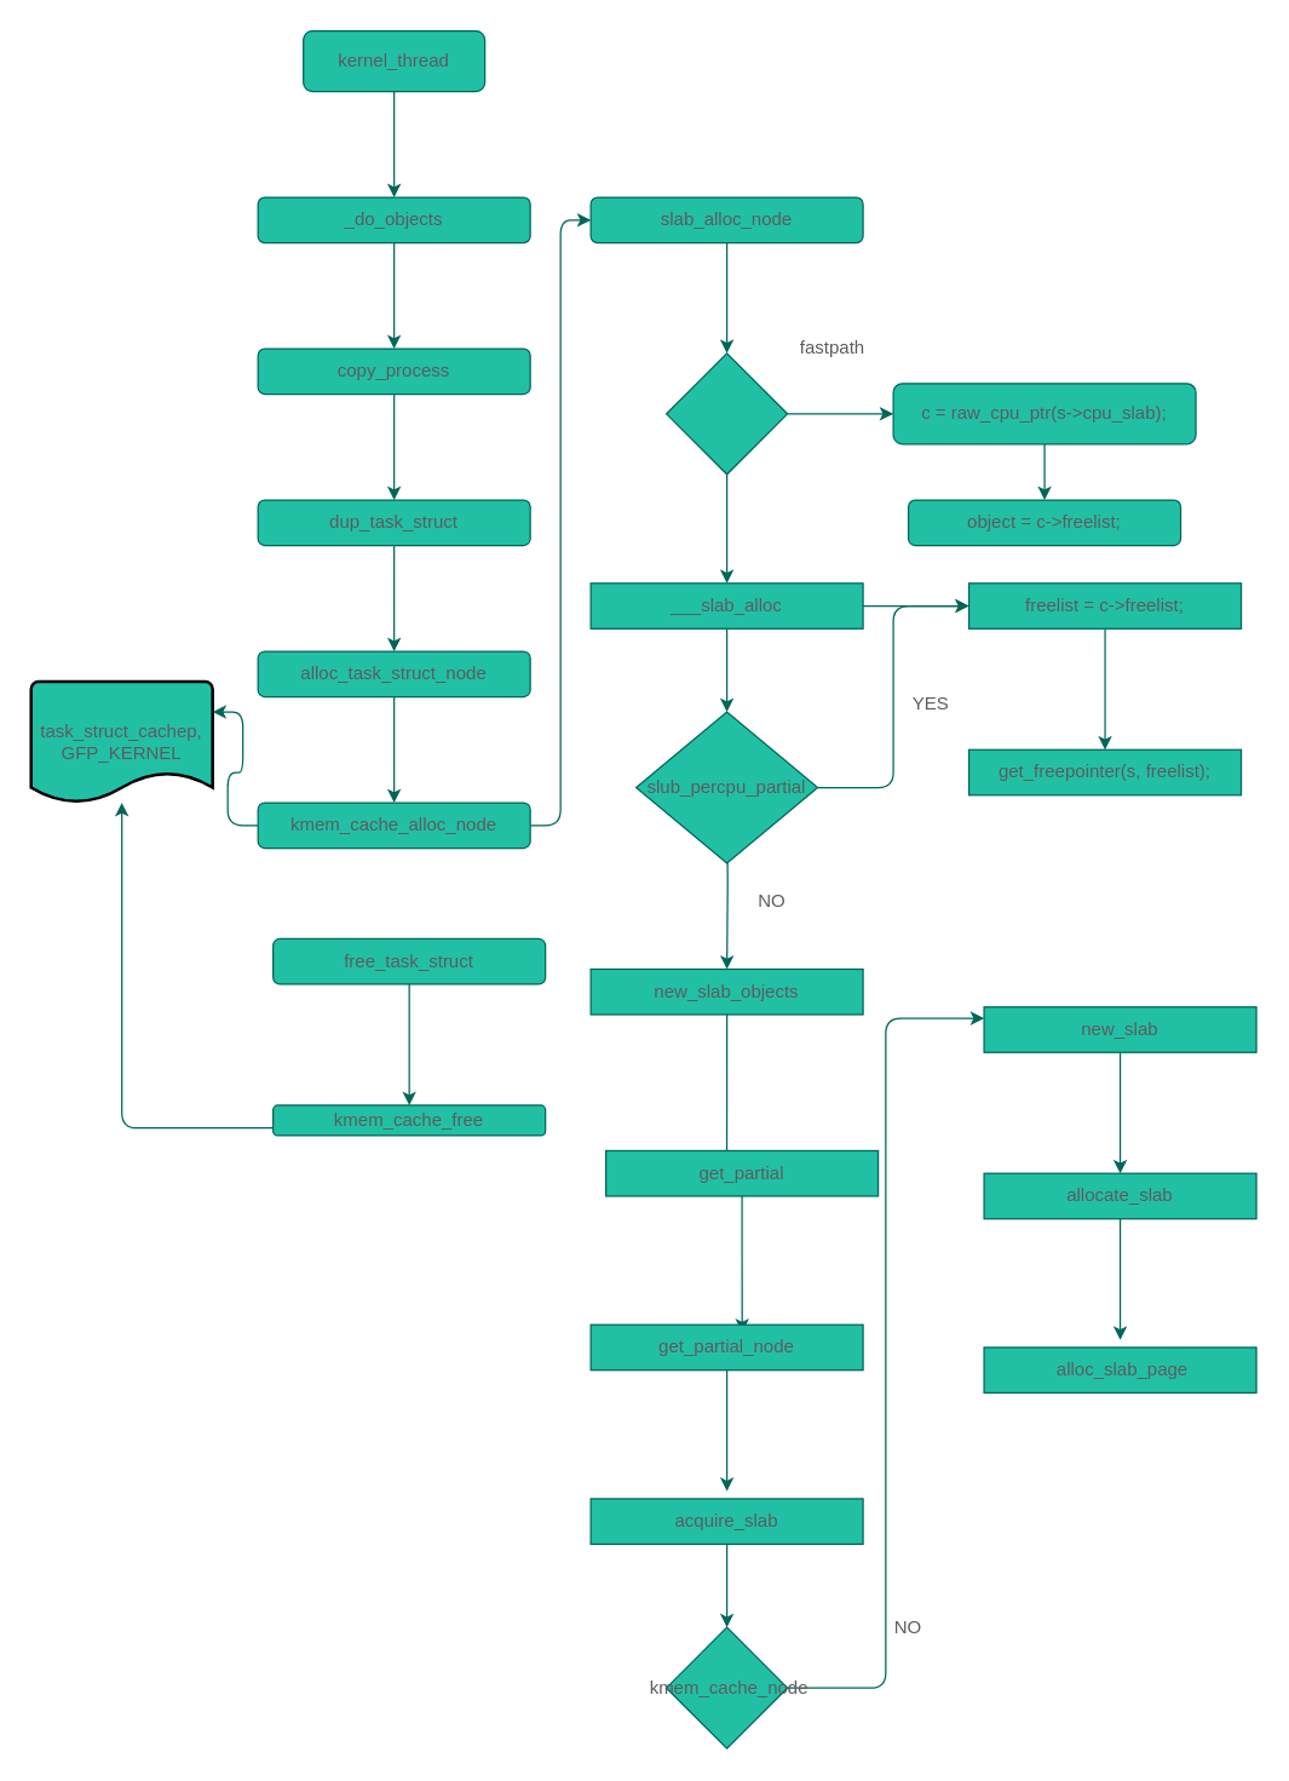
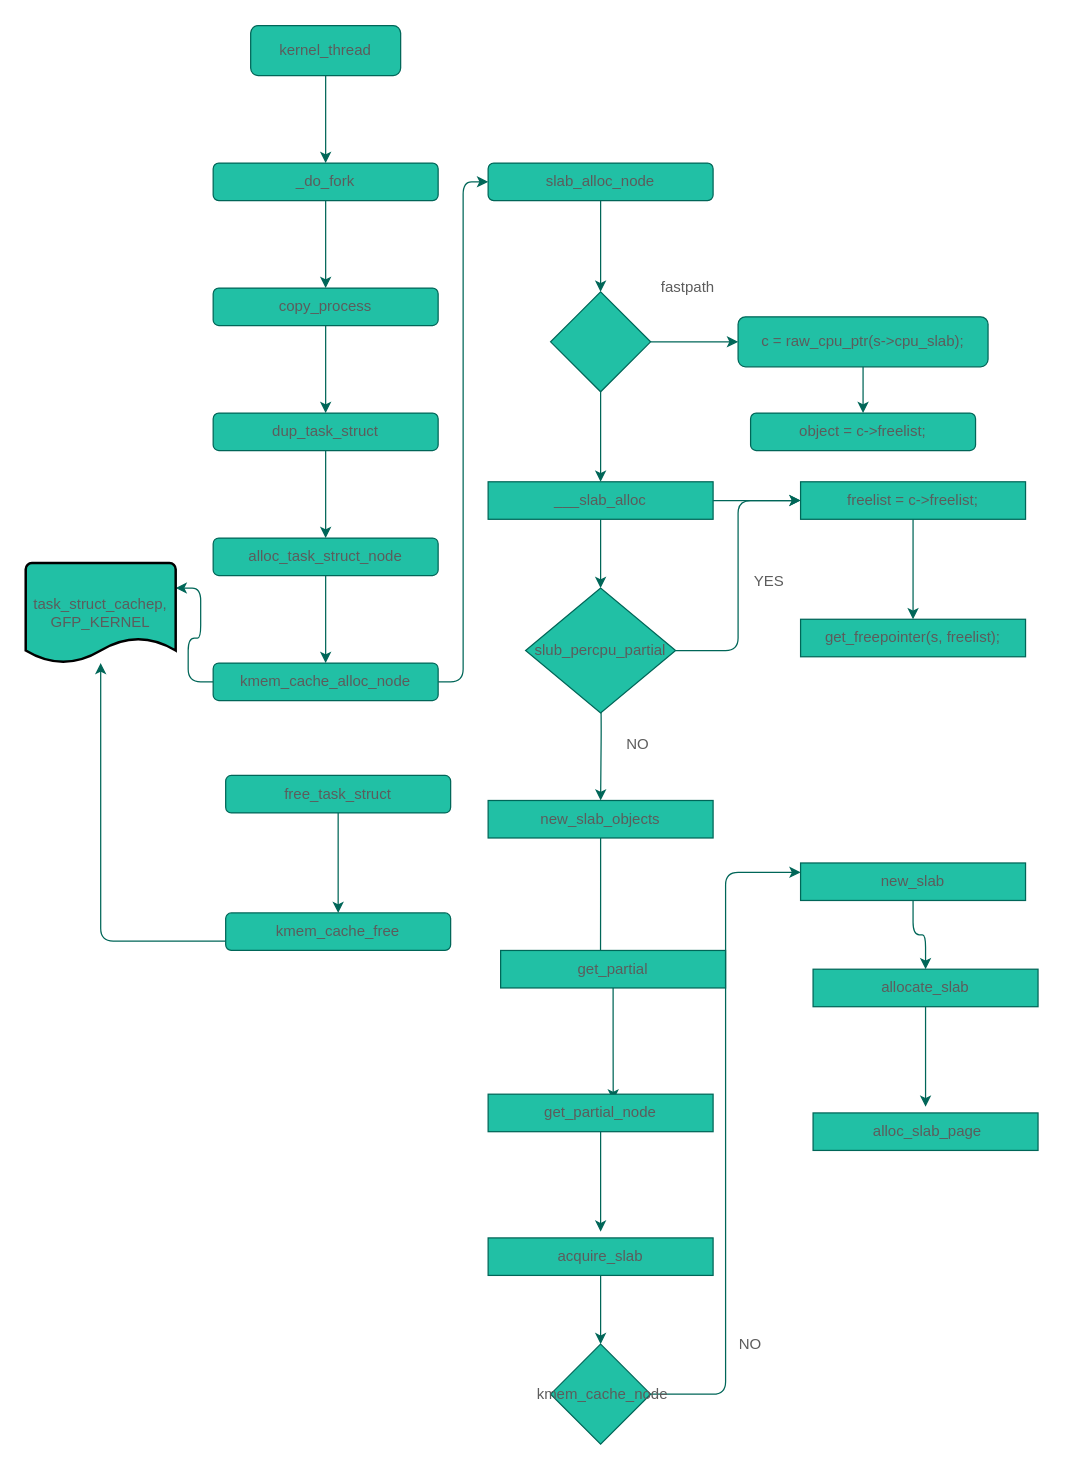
- <mxCell id="5" value="_do_objects" style="whiteSpace=wrap;html=1;rounded=1;glass=0;strokeWidth=1;shadow=0;fillColor=#21C0A5;strokeColor=#006658;fontColor=#5C5C5C;" vertex="1" parent="1"><mxGeometry x="170" y="130" width="180" height="30" as="geometry" /></mxCell>
+ <mxCell id="5" value="_do_fork" style="whiteSpace=wrap;html=1;rounded=1;glass=0;strokeWidth=1;shadow=0;fillColor=#21C0A5;strokeColor=#006658;fontColor=#5C5C5C;" vertex="1" parent="1"><mxGeometry x="170" y="130" width="180" height="30" as="geometry" /></mxCell>
- <mxCell id="40" value="new_slab" style="whiteSpace=wrap;html=1;fillColor=#21C0A5;strokeColor=#006658;fontColor=#5C5C5C;rounded=1;glass=0;strokeWidth=1;shadow=0;arcSize=0;" vertex="1" parent="1"><mxGeometry x="650" y="665" width="180" height="30" as="geometry" /></mxCell>
+ <mxCell id="40" value="new_slab" style="whiteSpace=wrap;html=1;fillColor=#21C0A5;strokeColor=#006658;fontColor=#5C5C5C;rounded=1;glass=0;strokeWidth=1;shadow=0;arcSize=0;" vertex="1" parent="1"><mxGeometry x="640" y="690" width="180" height="30" as="geometry" /></mxCell>
- <mxCell id="19" value="kmem_cache_free" style="whiteSpace=wrap;html=1;rounded=1;glass=0;strokeWidth=1;shadow=0;fillColor=#21C0A5;strokeColor=#006658;fontColor=#5C5C5C;" vertex="1" parent="1"><mxGeometry x="180" y="730" width="180" height="20" as="geometry" /></mxCell>
+ <mxCell id="19" value="kmem_cache_free" style="whiteSpace=wrap;html=1;rounded=1;glass=0;strokeWidth=1;shadow=0;fillColor=#21C0A5;strokeColor=#006658;fontColor=#5C5C5C;" vertex="1" parent="1"><mxGeometry x="180" y="730" width="180" height="30" as="geometry" /></mxCell>
